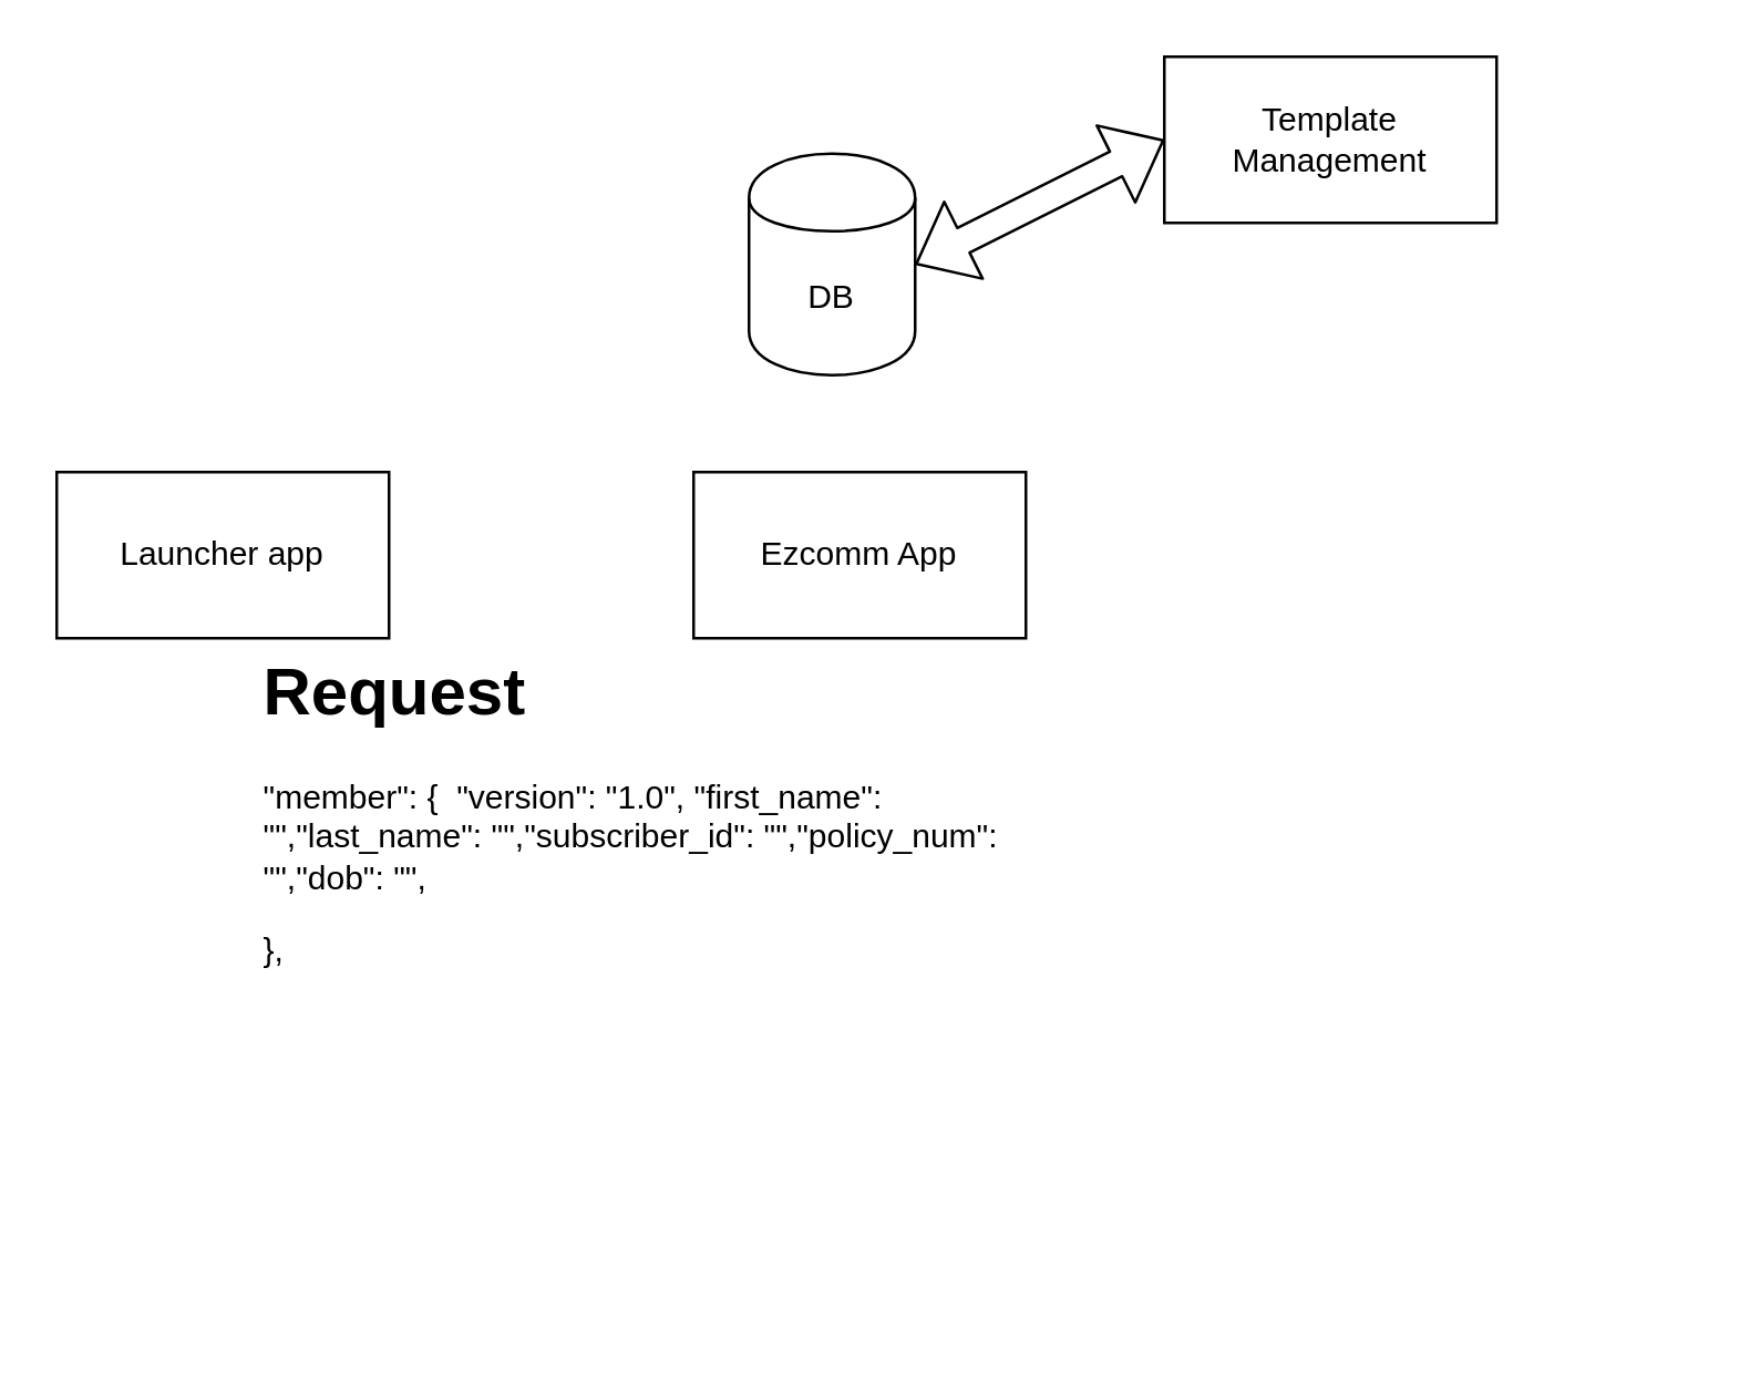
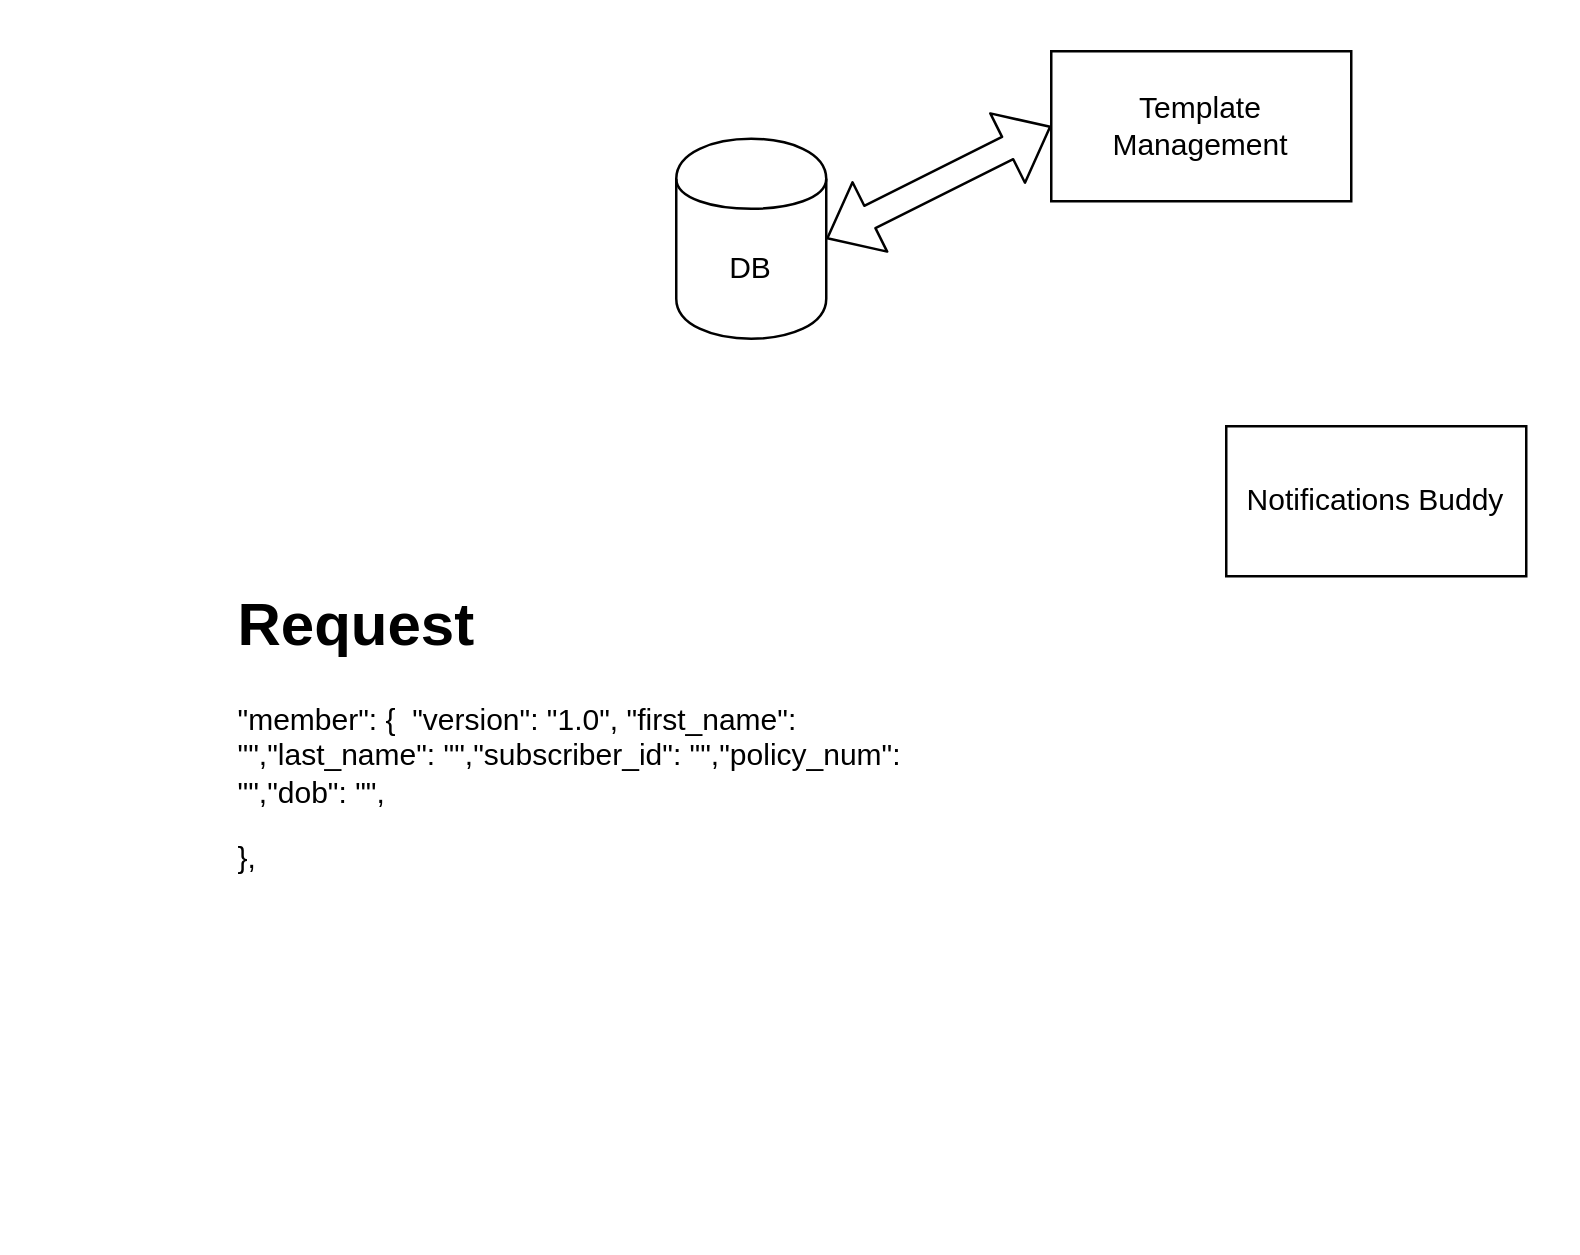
- <mxCell id="2" value="Launcher app" style="rounded=0;whiteSpace=wrap;html=1;fillColor=#ffffff;" vertex="1" parent="1"><mxGeometry x="20" y="170" width="120" height="60" as="geometry" /></mxCell>
- <mxCell id="3" value="Ezcomm App" style="rounded=0;whiteSpace=wrap;html=1;fillColor=#ffffff;" vertex="1" parent="1"><mxGeometry x="250" y="170" width="120" height="60" as="geometry" /></mxCell>
+ <mxCell id="5" value="Notifications Buddy" style="rounded=0;whiteSpace=wrap;html=1;fillColor=#ffffff;" vertex="1" parent="1"><mxGeometry x="490" y="170" width="120" height="60" as="geometry" /></mxCell>
